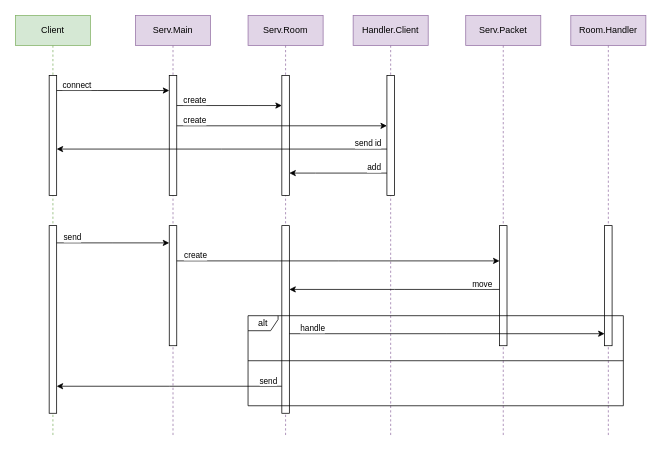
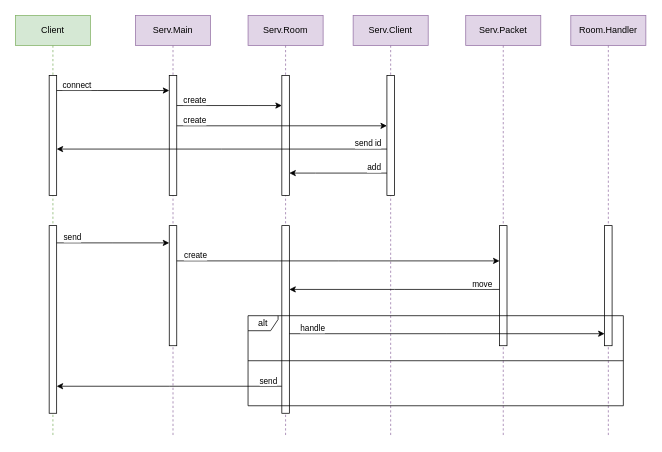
- <mxCell id="12" value="Handler.Client" style="shape=umlLifeline;perimeter=lifelinePerimeter;whiteSpace=wrap;html=1;container=0;dropTarget=0;collapsible=0;recursiveResize=0;outlineConnect=0;portConstraint=eastwest;newEdgeStyle={&quot;edgeStyle&quot;:&quot;elbowEdgeStyle&quot;,&quot;elbow&quot;:&quot;vertical&quot;,&quot;curved&quot;:0,&quot;rounded&quot;:0};fillColor=#e1d5e7;strokeColor=#9673a6;" vertex="1" parent="1"><mxGeometry x="470" y="20" width="100" height="560" as="geometry" /></mxCell>
+ <mxCell id="12" value="Serv.Client" style="shape=umlLifeline;perimeter=lifelinePerimeter;whiteSpace=wrap;html=1;container=0;dropTarget=0;collapsible=0;recursiveResize=0;outlineConnect=0;portConstraint=eastwest;newEdgeStyle={&quot;edgeStyle&quot;:&quot;elbowEdgeStyle&quot;,&quot;elbow&quot;:&quot;vertical&quot;,&quot;curved&quot;:0,&quot;rounded&quot;:0};fillColor=#e1d5e7;strokeColor=#9673a6;" vertex="1" parent="1"><mxGeometry x="470" y="20" width="100" height="560" as="geometry" /></mxCell>
